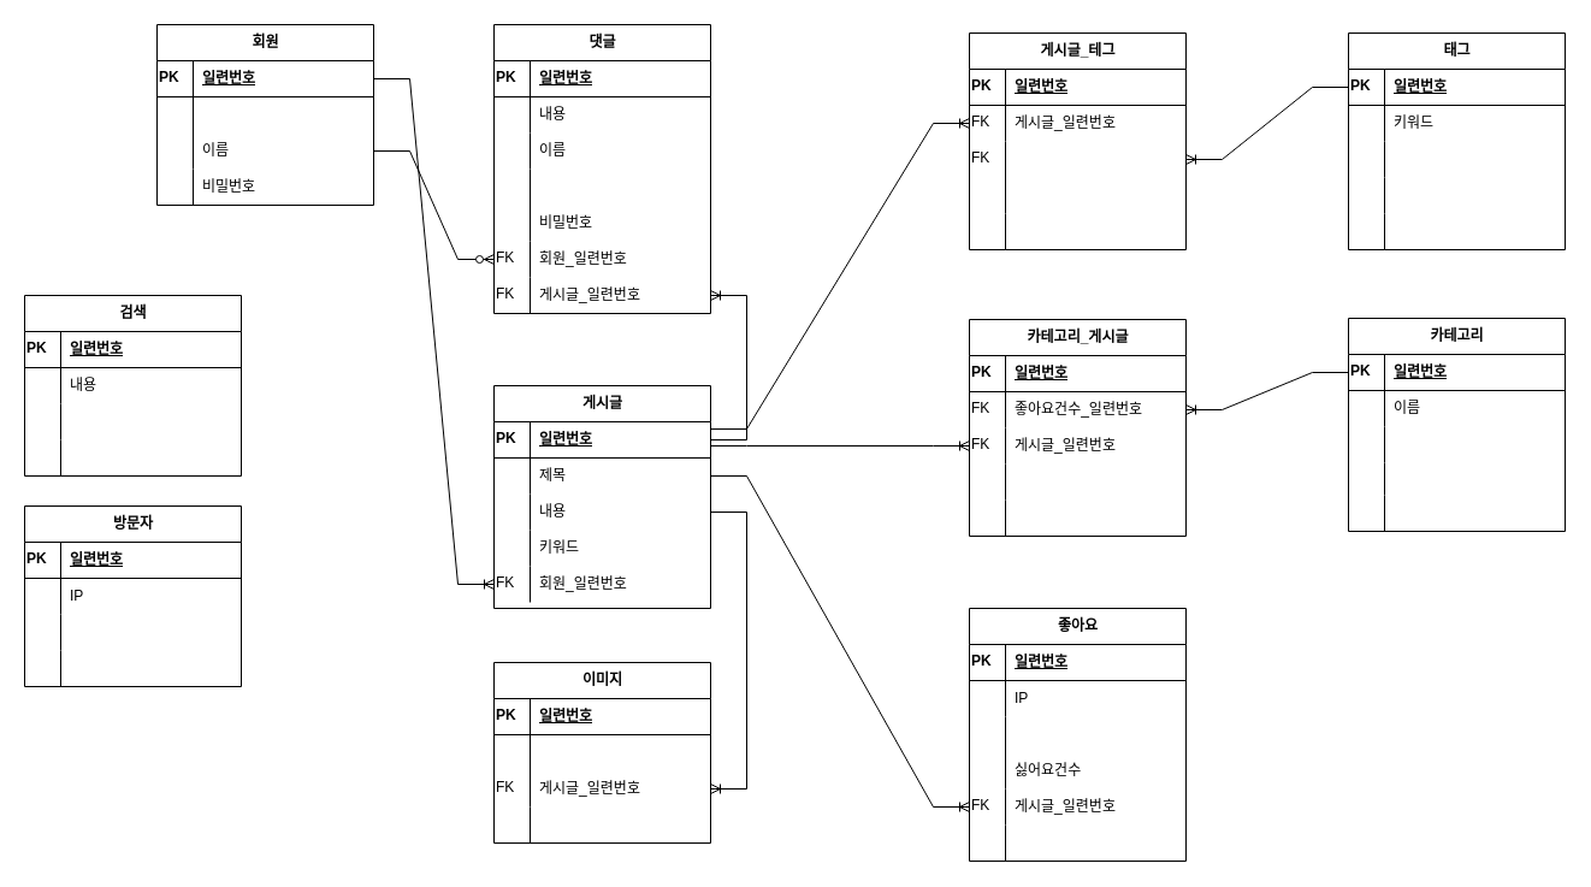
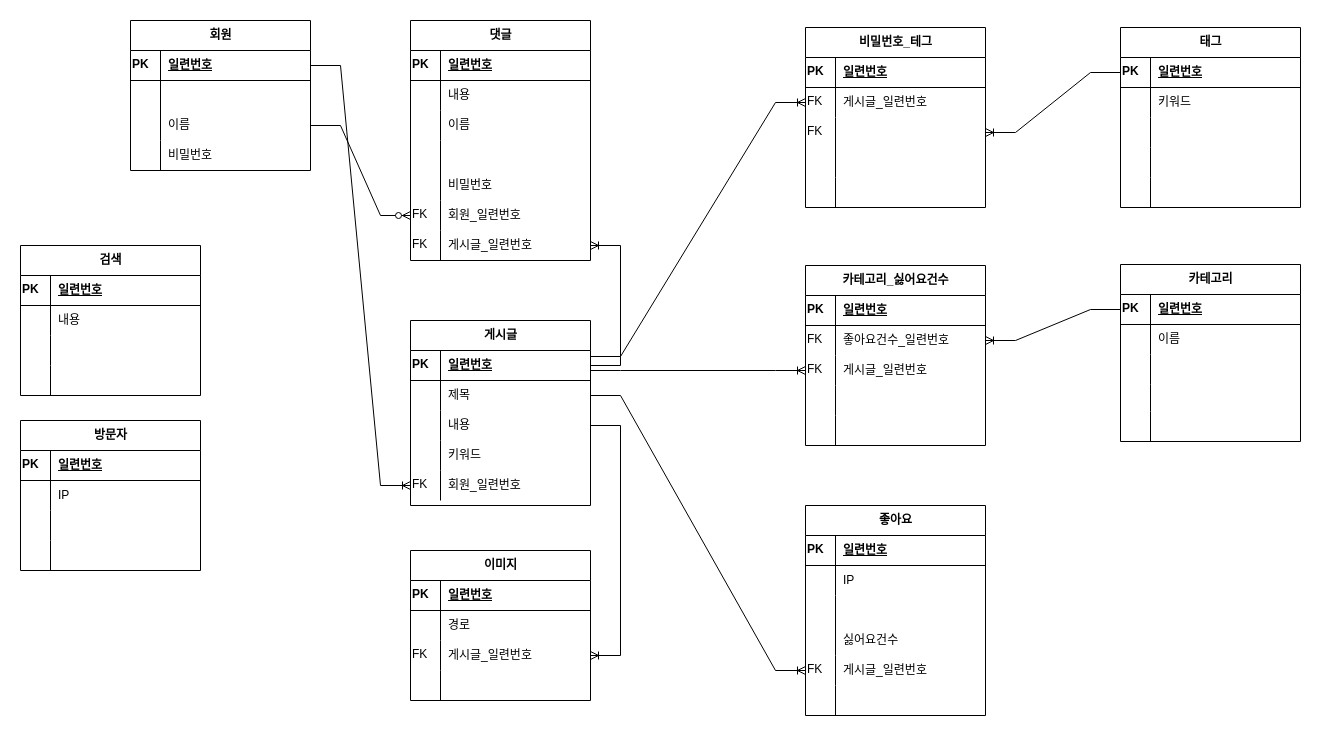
- <mxCell id="82" value="게시글_테그" style="shape=table;startSize=30;container=1;collapsible=1;childLayout=tableLayout;fixedRows=1;rowLines=0;fontStyle=1;align=center;resizeLast=1;html=1;" vertex="1" parent="1"><mxGeometry x="805" y="27" width="180" height="180" as="geometry" /></mxCell>
+ <mxCell id="82" value="비밀번호_테그" style="shape=table;startSize=30;container=1;collapsible=1;childLayout=tableLayout;fixedRows=1;rowLines=0;fontStyle=1;align=center;resizeLast=1;html=1;" vertex="1" parent="1"><mxGeometry x="805" y="27" width="180" height="180" as="geometry" /></mxCell>
- <mxCell id="162" value="카테고리_게시글" style="shape=table;startSize=30;container=1;collapsible=1;childLayout=tableLayout;fixedRows=1;rowLines=0;fontStyle=1;align=center;resizeLast=1;html=1;" vertex="1" parent="1"><mxGeometry x="805" y="265" width="180" height="180" as="geometry" /></mxCell>
+ <mxCell id="162" value="카테고리_싫어요건수" style="shape=table;startSize=30;container=1;collapsible=1;childLayout=tableLayout;fixedRows=1;rowLines=0;fontStyle=1;align=center;resizeLast=1;html=1;" vertex="1" parent="1"><mxGeometry x="805" y="265" width="180" height="180" as="geometry" /></mxCell>
+ <mxCell id="138" value="경로" style="shape=partialRectangle;connectable=0;fillColor=none;top=0;left=0;bottom=0;right=0;align=left;spacingLeft=6;overflow=hidden;html=1;" vertex="1" parent="136"><mxGeometry x="30" width="150" height="30" as="geometry"><mxRectangle width="150" height="30" as="alternateBounds" /></mxGeometry></mxCell>
